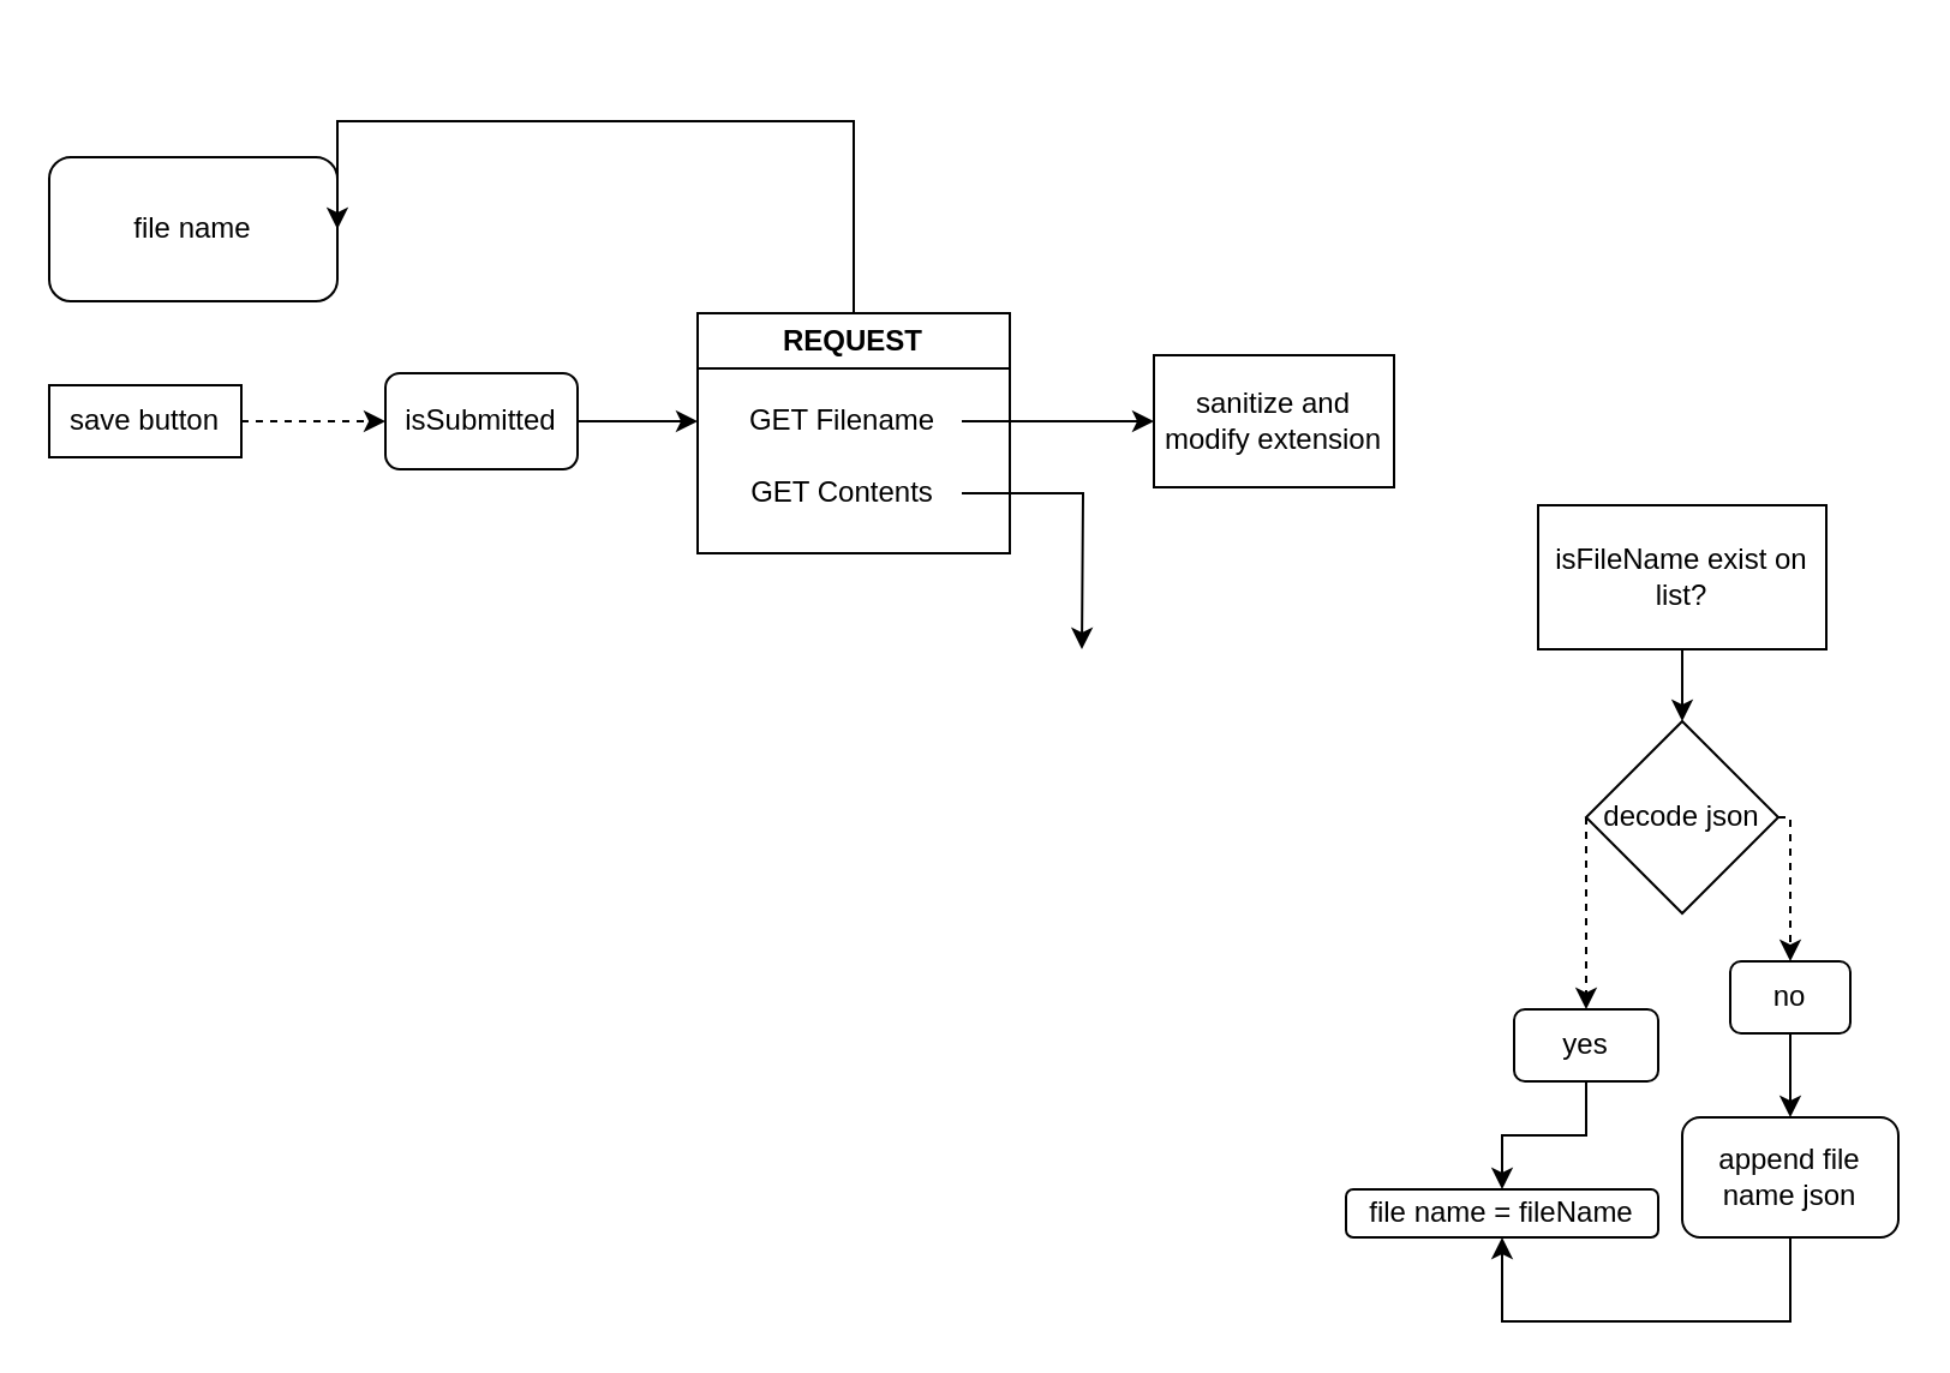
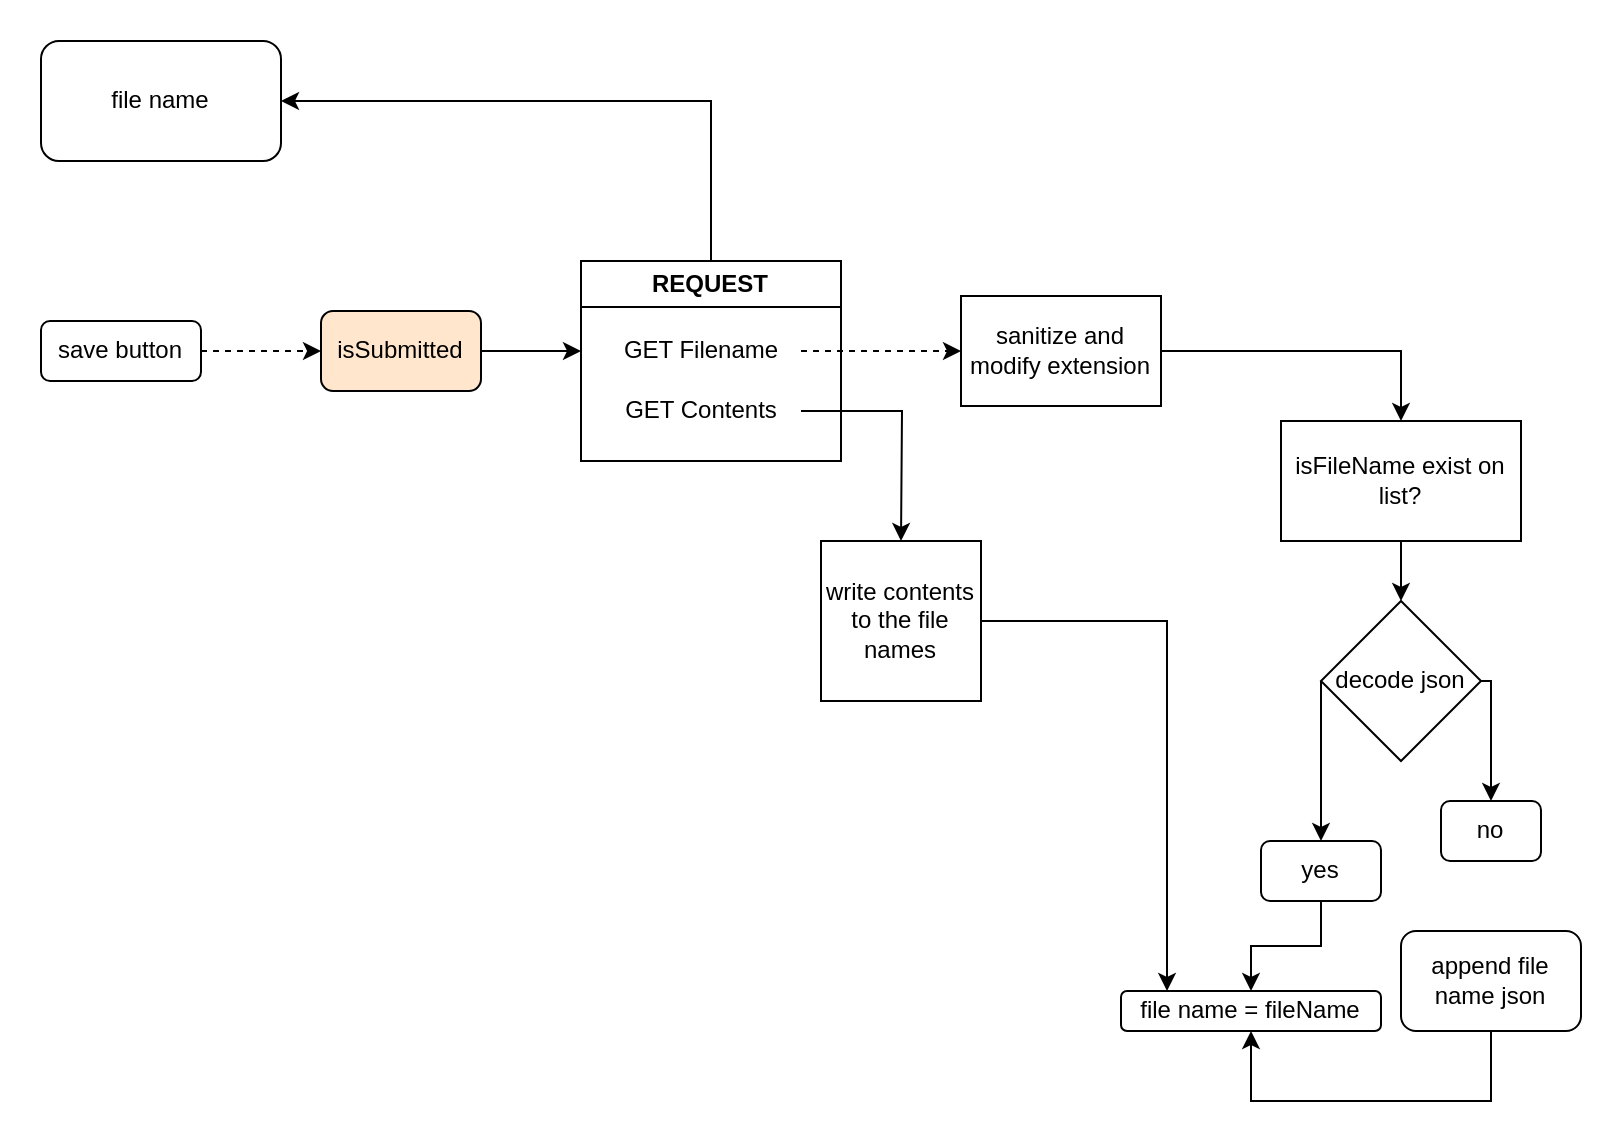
- <mxCell id="2" value="file name" style="rounded=1;whiteSpace=wrap;html=1;" vertex="1" parent="1"><mxGeometry x="20" y="65" width="120" height="60" as="geometry" /></mxCell>
+ <mxCell id="2" value="file name" style="rounded=1;whiteSpace=wrap;html=1;" vertex="1" parent="1"><mxGeometry x="20" y="20" width="120" height="60" as="geometry" /></mxCell>
- <mxCell id="4" value="save button" style="whiteSpace=wrap;html=1;rounded=0;" vertex="1" parent="1"><mxGeometry x="20" y="160" width="80" height="30" as="geometry" /></mxCell>
+ <mxCell id="4" value="save button" style="rounded=1;whiteSpace=wrap;html=1;" vertex="1" parent="1"><mxGeometry x="20" y="160" width="80" height="30" as="geometry" /></mxCell>
- <mxCell id="6" value="isSubmitted" style="rounded=1;whiteSpace=wrap;html=1;" vertex="1" parent="1"><mxGeometry x="160" y="155" width="80" height="40" as="geometry" /></mxCell>
+ <mxCell id="6" value="isSubmitted" style="rounded=1;whiteSpace=wrap;html=1;fillColor=#ffe6cc;" vertex="1" parent="1"><mxGeometry x="160" y="155" width="80" height="40" as="geometry" /></mxCell>
- <mxCell id="14" value="" style="edgeStyle=orthogonalEdgeStyle;rounded=0;orthogonalLoop=1;jettySize=auto;html=1;" edge="1" parent="1" source="9" target="13"><mxGeometry relative="1" as="geometry" /></mxCell>
+ <mxCell id="14" value="" style="edgeStyle=orthogonalEdgeStyle;rounded=0;orthogonalLoop=1;jettySize=auto;html=1;dashed=1;" edge="1" parent="1" source="9" target="13"><mxGeometry relative="1" as="geometry" /></mxCell>
+ <mxCell id="12" value="" style="edgeStyle=orthogonalEdgeStyle;rounded=0;orthogonalLoop=1;jettySize=auto;html=1;" edge="1" parent="1" source="13" target="16"><mxGeometry relative="1" as="geometry" /></mxCell>
+ <mxCell id="27" value="write contents to the file names" style="whiteSpace=wrap;html=1;aspect=fixed;" vertex="1" parent="1"><mxGeometry x="410" y="270" width="80" height="80" as="geometry" /></mxCell>
+ <mxCell id="28" style="edgeStyle=orthogonalEdgeStyle;rounded=0;orthogonalLoop=1;jettySize=auto;html=1;entryX=0.177;entryY=0;entryDx=0;entryDy=0;entryPerimeter=0;" edge="1" parent="1" source="27" target="21"><mxGeometry relative="1" as="geometry" /></mxCell>
- <mxCell id="25" style="edgeStyle=orthogonalEdgeStyle;rounded=0;orthogonalLoop=1;jettySize=auto;html=1;entryX=0.5;entryY=0;entryDx=0;entryDy=0;dashed=1;" edge="1" parent="1" source="26" target="20"><mxGeometry relative="1" as="geometry"><Array as="points"><mxPoint x="745" y="340" /></Array></mxGeometry></mxCell>
+ <mxCell id="25" style="edgeStyle=orthogonalEdgeStyle;rounded=0;orthogonalLoop=1;jettySize=auto;html=1;entryX=0.5;entryY=0;entryDx=0;entryDy=0;" edge="1" parent="1" source="26" target="20"><mxGeometry relative="1" as="geometry"><Array as="points"><mxPoint x="745" y="340" /></Array></mxGeometry></mxCell>
- <mxCell id="24" style="edgeStyle=orthogonalEdgeStyle;rounded=0;orthogonalLoop=1;jettySize=auto;html=1;entryX=0.5;entryY=0;entryDx=0;entryDy=0;dashed=1;" edge="1" parent="1" source="26" target="18"><mxGeometry relative="1" as="geometry"><Array as="points"><mxPoint x="660" y="400" /></Array></mxGeometry></mxCell>
+ <mxCell id="24" style="edgeStyle=orthogonalEdgeStyle;rounded=0;orthogonalLoop=1;jettySize=auto;html=1;entryX=0.5;entryY=0;entryDx=0;entryDy=0;" edge="1" parent="1" source="26" target="18"><mxGeometry relative="1" as="geometry"><Array as="points"><mxPoint x="660" y="400" /></Array></mxGeometry></mxCell>
- <mxCell id="19" style="edgeStyle=orthogonalEdgeStyle;rounded=0;orthogonalLoop=1;jettySize=auto;html=1;exitX=0.5;exitY=1;exitDx=0;exitDy=0;entryX=0.5;entryY=0;entryDx=0;entryDy=0;" edge="1" parent="1" source="20" target="23"><mxGeometry relative="1" as="geometry" /></mxCell>
